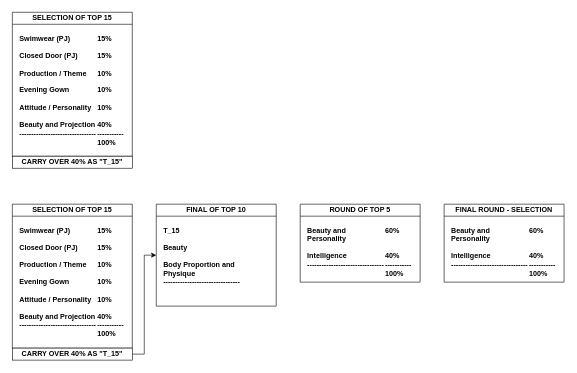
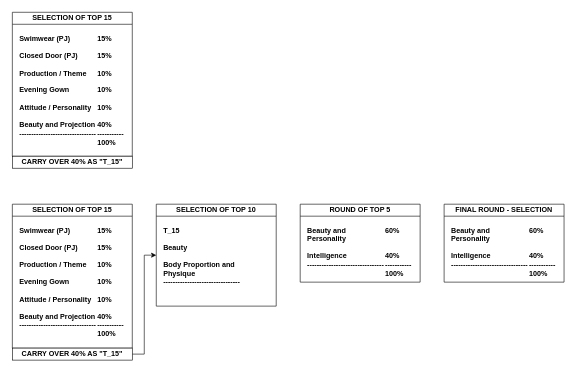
- <mxCell id="7" value="FINAL OF TOP 10" style="swimlane;whiteSpace=wrap;html=1;startSize=20;" parent="1" vertex="1"><mxGeometry x="260" y="340" width="200" height="170" as="geometry" /></mxCell>
+ <mxCell id="7" value="SELECTION OF TOP 10" style="swimlane;whiteSpace=wrap;html=1;startSize=20;" parent="1" vertex="1"><mxGeometry x="260" y="340" width="200" height="170" as="geometry" /></mxCell>
